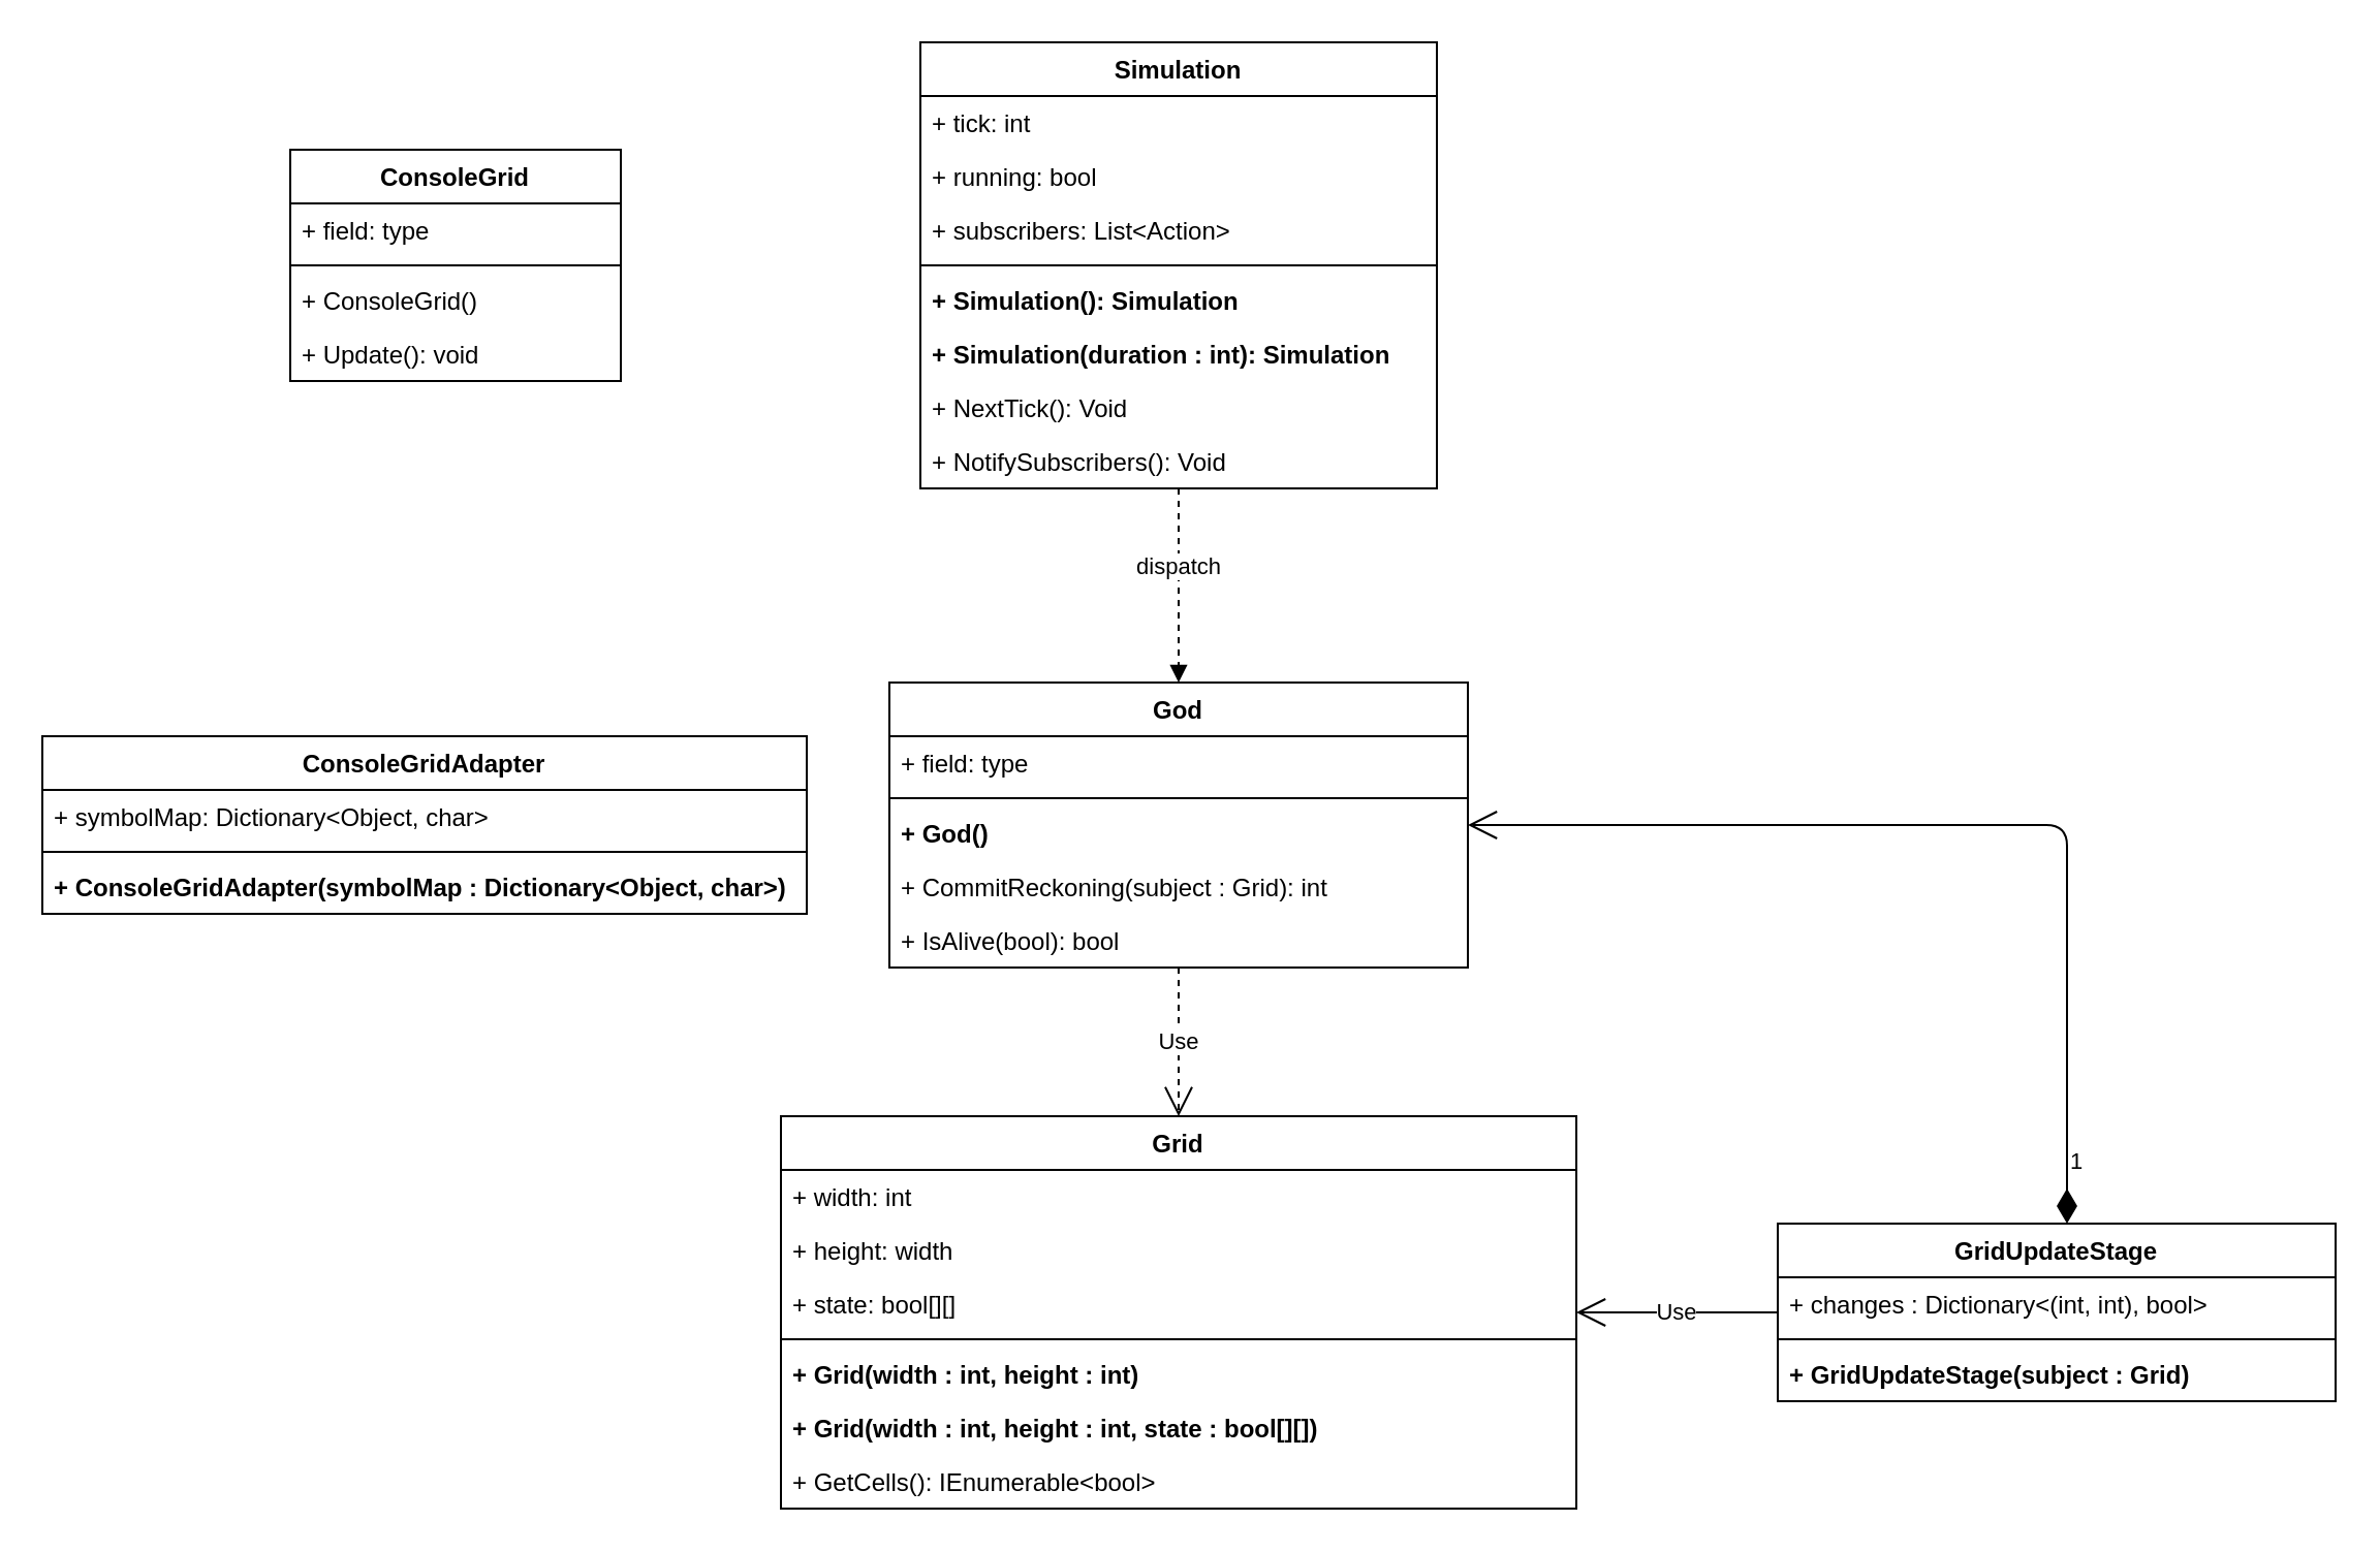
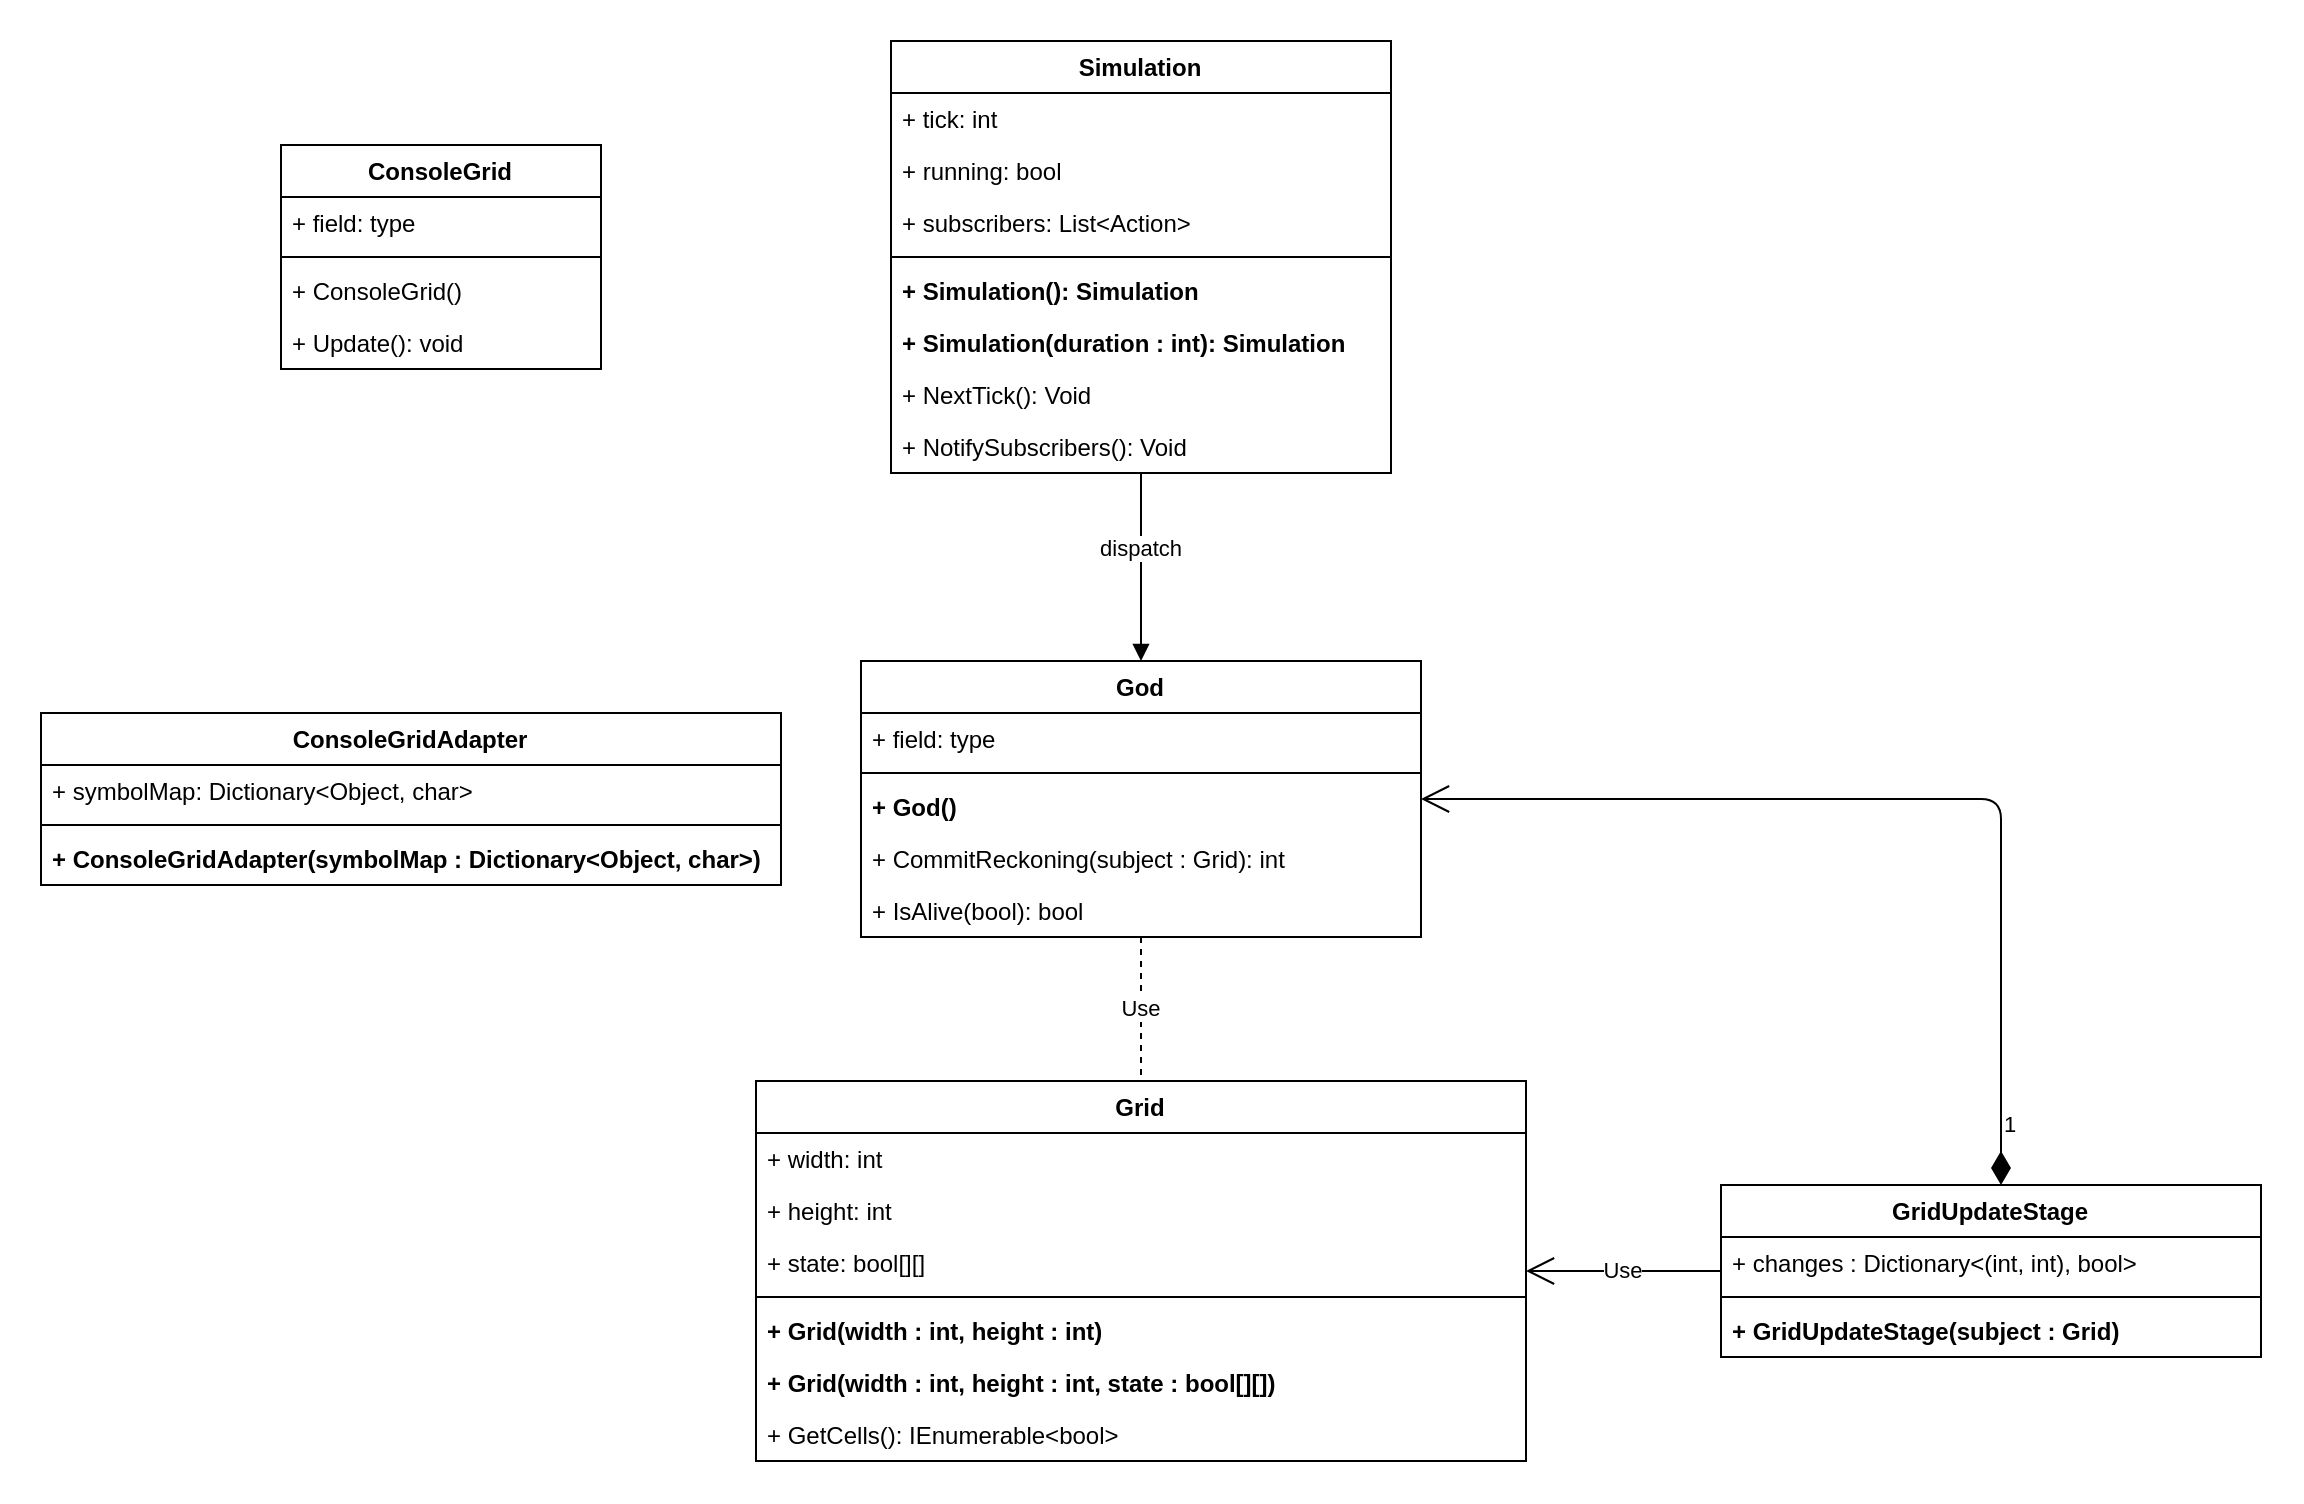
- <mxCell id="23" value="dispatch" style="html=1;verticalAlign=bottom;endArrow=block;dashed=1;" edge="1" parent="1" source="24" target="2"><mxGeometry width="80" relative="1" as="geometry"><mxPoint x="530" y="210" as="sourcePoint" /><mxPoint x="610" y="210" as="targetPoint" /></mxGeometry></mxCell>
+ <mxCell id="23" value="dispatch" style="html=1;verticalAlign=bottom;endArrow=block;" edge="1" parent="1" source="24" target="2"><mxGeometry width="80" relative="1" as="geometry"><mxPoint x="530" y="210" as="sourcePoint" /><mxPoint x="610" y="210" as="targetPoint" /></mxGeometry></mxCell>
- <mxCell id="8" value="Use" style="endArrow=open;endSize=12;dashed=1;html=1;" edge="1" parent="1" source="2" target="9"><mxGeometry width="160" relative="1" as="geometry"><mxPoint x="520" y="620" as="sourcePoint" /><mxPoint x="680" y="620" as="targetPoint" /></mxGeometry></mxCell>
+ <mxCell id="8" value="Use" style="endArrow=none;endSize=12;dashed=1;html=1;" edge="1" parent="1" source="2" target="9"><mxGeometry width="160" relative="1" as="geometry"><mxPoint x="520" y="620" as="sourcePoint" /><mxPoint x="680" y="620" as="targetPoint" /></mxGeometry></mxCell>
- <mxCell id="11" value="+ height: width" style="text;strokeColor=none;fillColor=none;align=left;verticalAlign=top;spacingLeft=4;spacingRight=4;overflow=hidden;rotatable=0;points=[[0,0.5],[1,0.5]];portConstraint=eastwest;" vertex="1" parent="9"><mxGeometry y="52" width="385" height="26" as="geometry" /></mxCell>
+ <mxCell id="11" value="+ height: int" style="text;strokeColor=none;fillColor=none;align=left;verticalAlign=top;spacingLeft=4;spacingRight=4;overflow=hidden;rotatable=0;points=[[0,0.5],[1,0.5]];portConstraint=eastwest;" vertex="1" parent="9"><mxGeometry y="52" width="385" height="26" as="geometry" /></mxCell>
